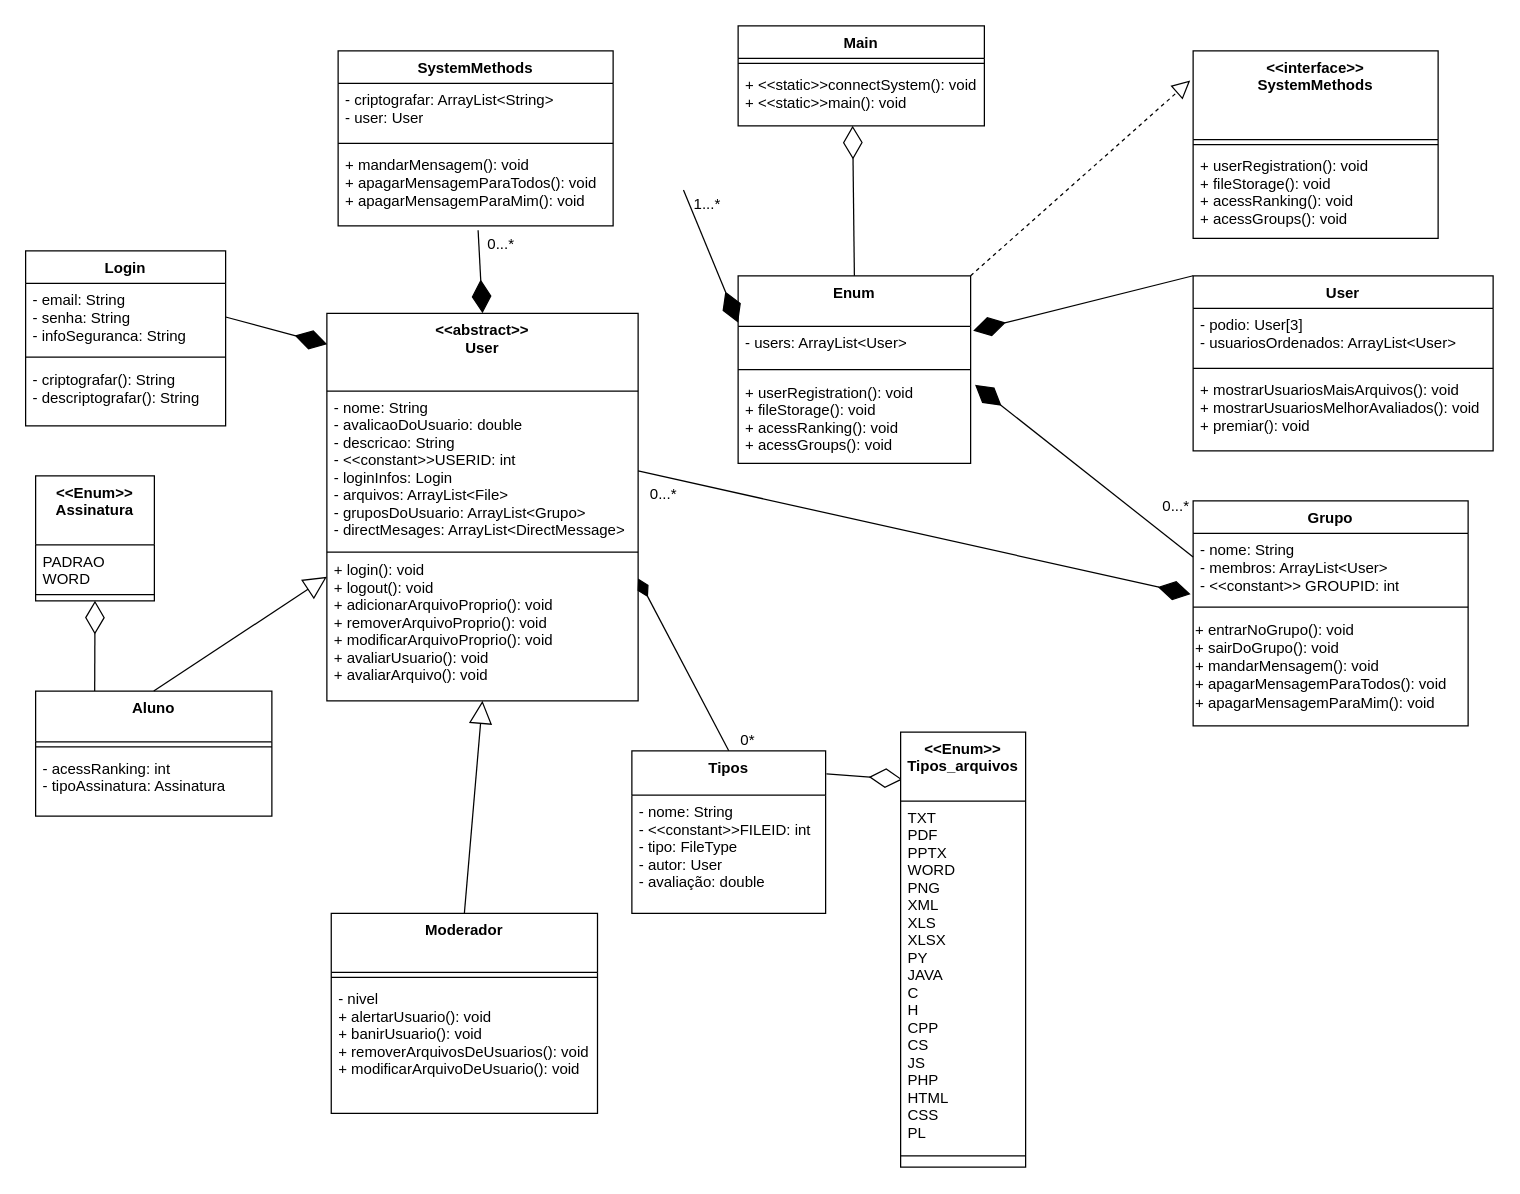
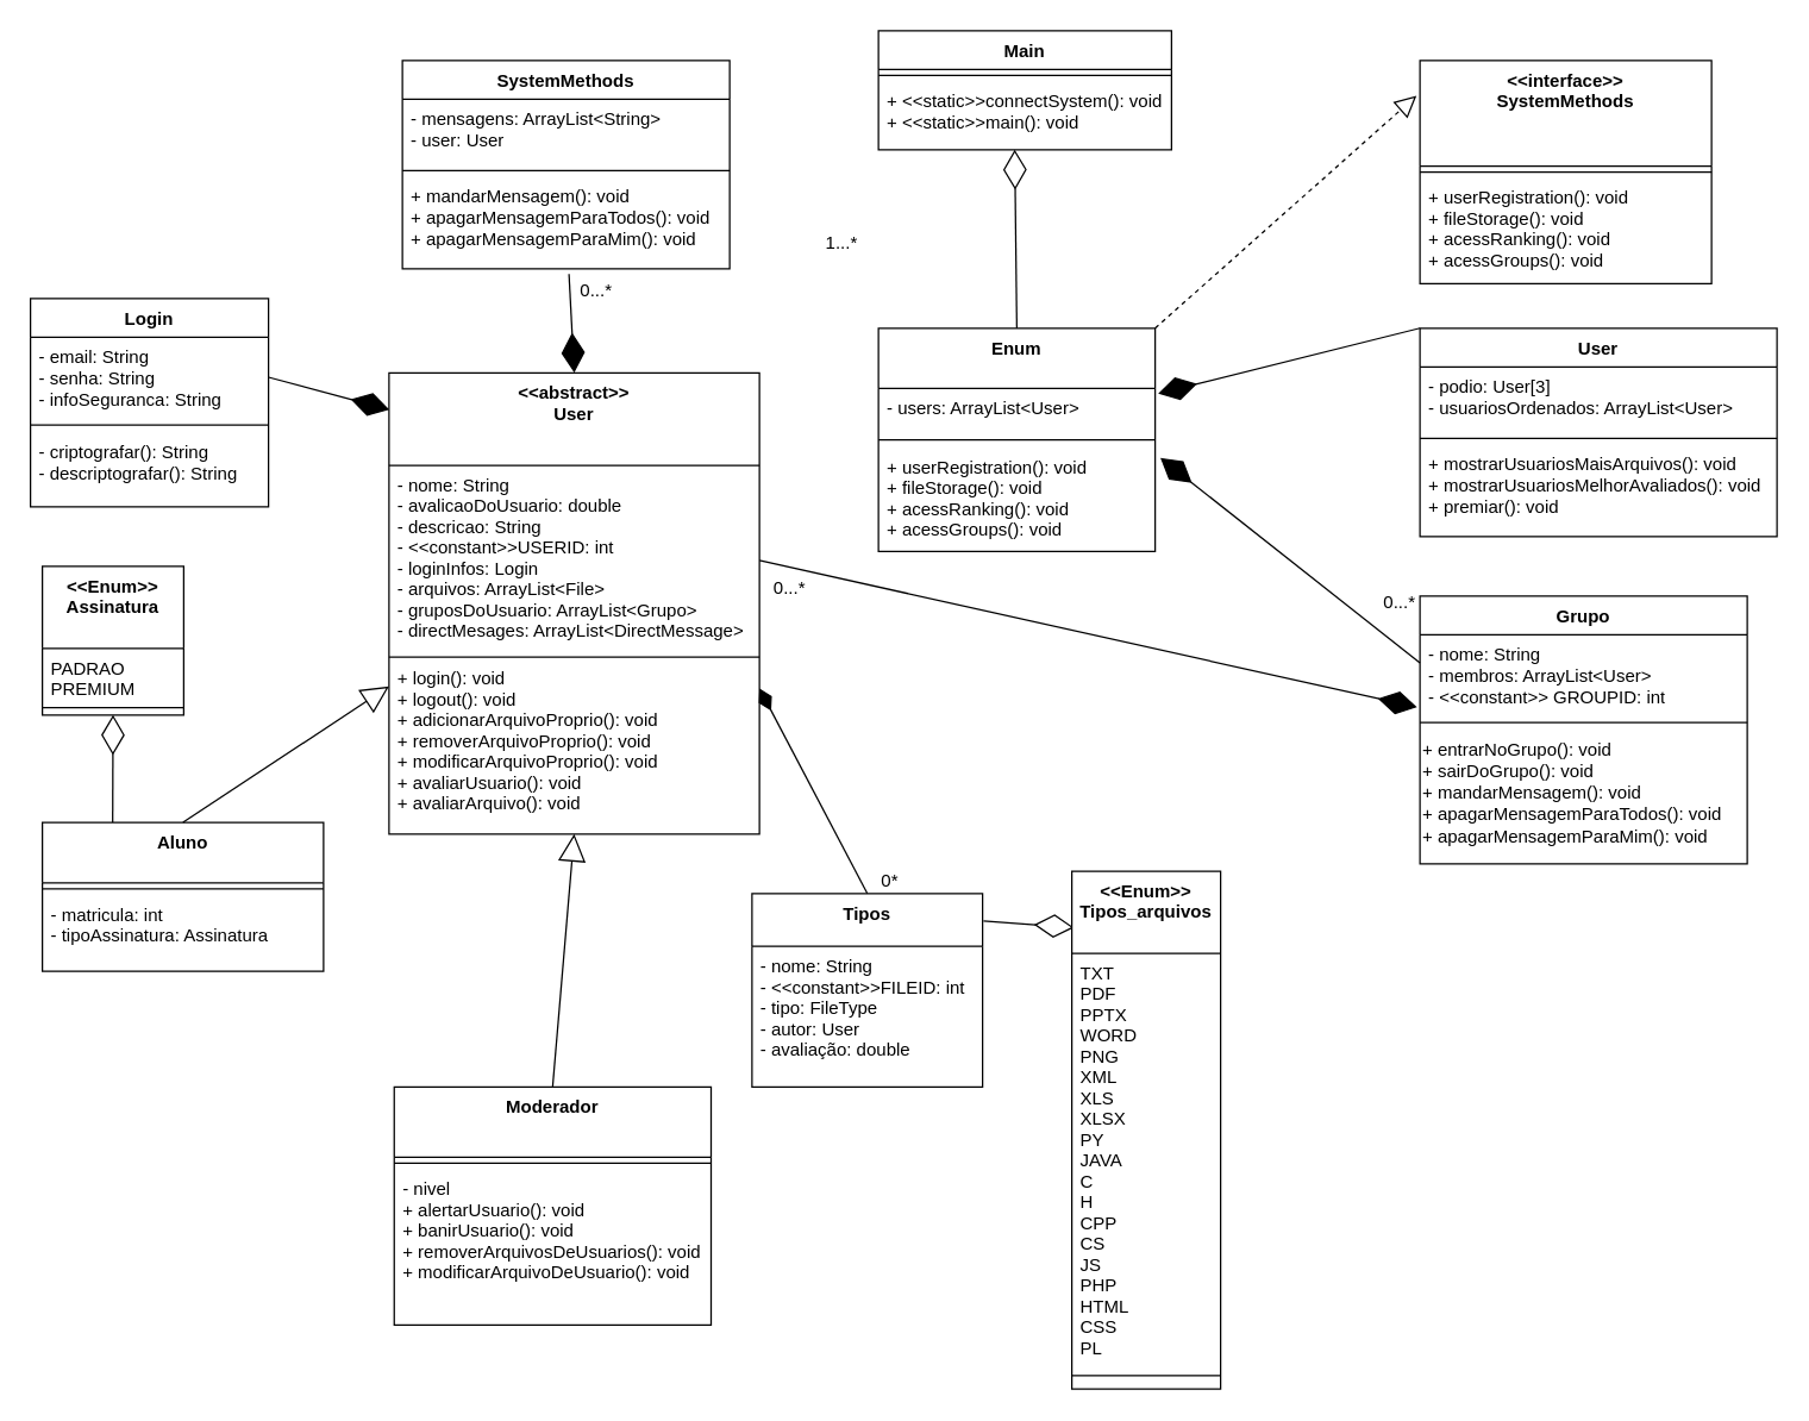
- <mxCell id="57" value="- criptografar: ArrayList&amp;lt;String&amp;gt;&lt;div&gt;- user: User&lt;/div&gt;" style="text;strokeColor=none;fillColor=none;align=left;verticalAlign=top;spacingLeft=4;spacingRight=4;overflow=hidden;rotatable=0;points=[[0,0.5],[1,0.5]];portConstraint=eastwest;whiteSpace=wrap;html=1;" parent="56" vertex="1"><mxGeometry y="26" width="220" height="44" as="geometry" /></mxCell>
+ <mxCell id="57" value="- mensagens: ArrayList&amp;lt;String&amp;gt;&lt;div&gt;- user: User&lt;/div&gt;" style="text;strokeColor=none;fillColor=none;align=left;verticalAlign=top;spacingLeft=4;spacingRight=4;overflow=hidden;rotatable=0;points=[[0,0.5],[1,0.5]];portConstraint=eastwest;whiteSpace=wrap;html=1;" parent="56" vertex="1"><mxGeometry y="26" width="220" height="44" as="geometry" /></mxCell>
- <mxCell id="32" value="" style="endArrow=diamondThin;endFill=1;endSize=24;html=1;rounded=0;fontSize=12;curved=1;exitX=0.032;exitY=0.111;exitDx=0;exitDy=0;exitPerimeter=0;entryX=0;entryY=0.25;entryDx=0;entryDy=0;" parent="1" source="25" target="17" edge="1"><mxGeometry width="160" relative="1" as="geometry"><mxPoint x="490" y="220" as="sourcePoint" /><mxPoint x="590" y="220" as="targetPoint" /></mxGeometry></mxCell>
- <mxCell id="27" value="PADRAO&#10;WORD" style="text;strokeColor=none;fillColor=none;align=left;verticalAlign=top;spacingLeft=4;spacingRight=4;overflow=hidden;rotatable=0;points=[[0,0.5],[1,0.5]];portConstraint=eastwest;" parent="26" vertex="1"><mxGeometry y="55.2" width="95" height="34.8" as="geometry" /></mxCell>
+ <mxCell id="27" value="PADRAO&#10;PREMIUM" style="text;strokeColor=none;fillColor=none;align=left;verticalAlign=top;spacingLeft=4;spacingRight=4;overflow=hidden;rotatable=0;points=[[0,0.5],[1,0.5]];portConstraint=eastwest;" parent="26" vertex="1"><mxGeometry y="55.2" width="95" height="34.8" as="geometry" /></mxCell>
- <mxCell id="8" value="- acessRanking: int&#10;- tipoAssinatura: Assinatura&#10;" style="text;strokeColor=none;fillColor=none;align=left;verticalAlign=top;spacingLeft=4;spacingRight=4;overflow=hidden;rotatable=0;points=[[0,0.5],[1,0.5]];portConstraint=eastwest;" parent="6" vertex="1"><mxGeometry y="48.571" width="189" height="51.43" as="geometry" /></mxCell>
+ <mxCell id="8" value="- matricula: int&#10;- tipoAssinatura: Assinatura&#10;" style="text;strokeColor=none;fillColor=none;align=left;verticalAlign=top;spacingLeft=4;spacingRight=4;overflow=hidden;rotatable=0;points=[[0,0.5],[1,0.5]];portConstraint=eastwest;" parent="6" vertex="1"><mxGeometry y="48.571" width="189" height="51.43" as="geometry" /></mxCell>
